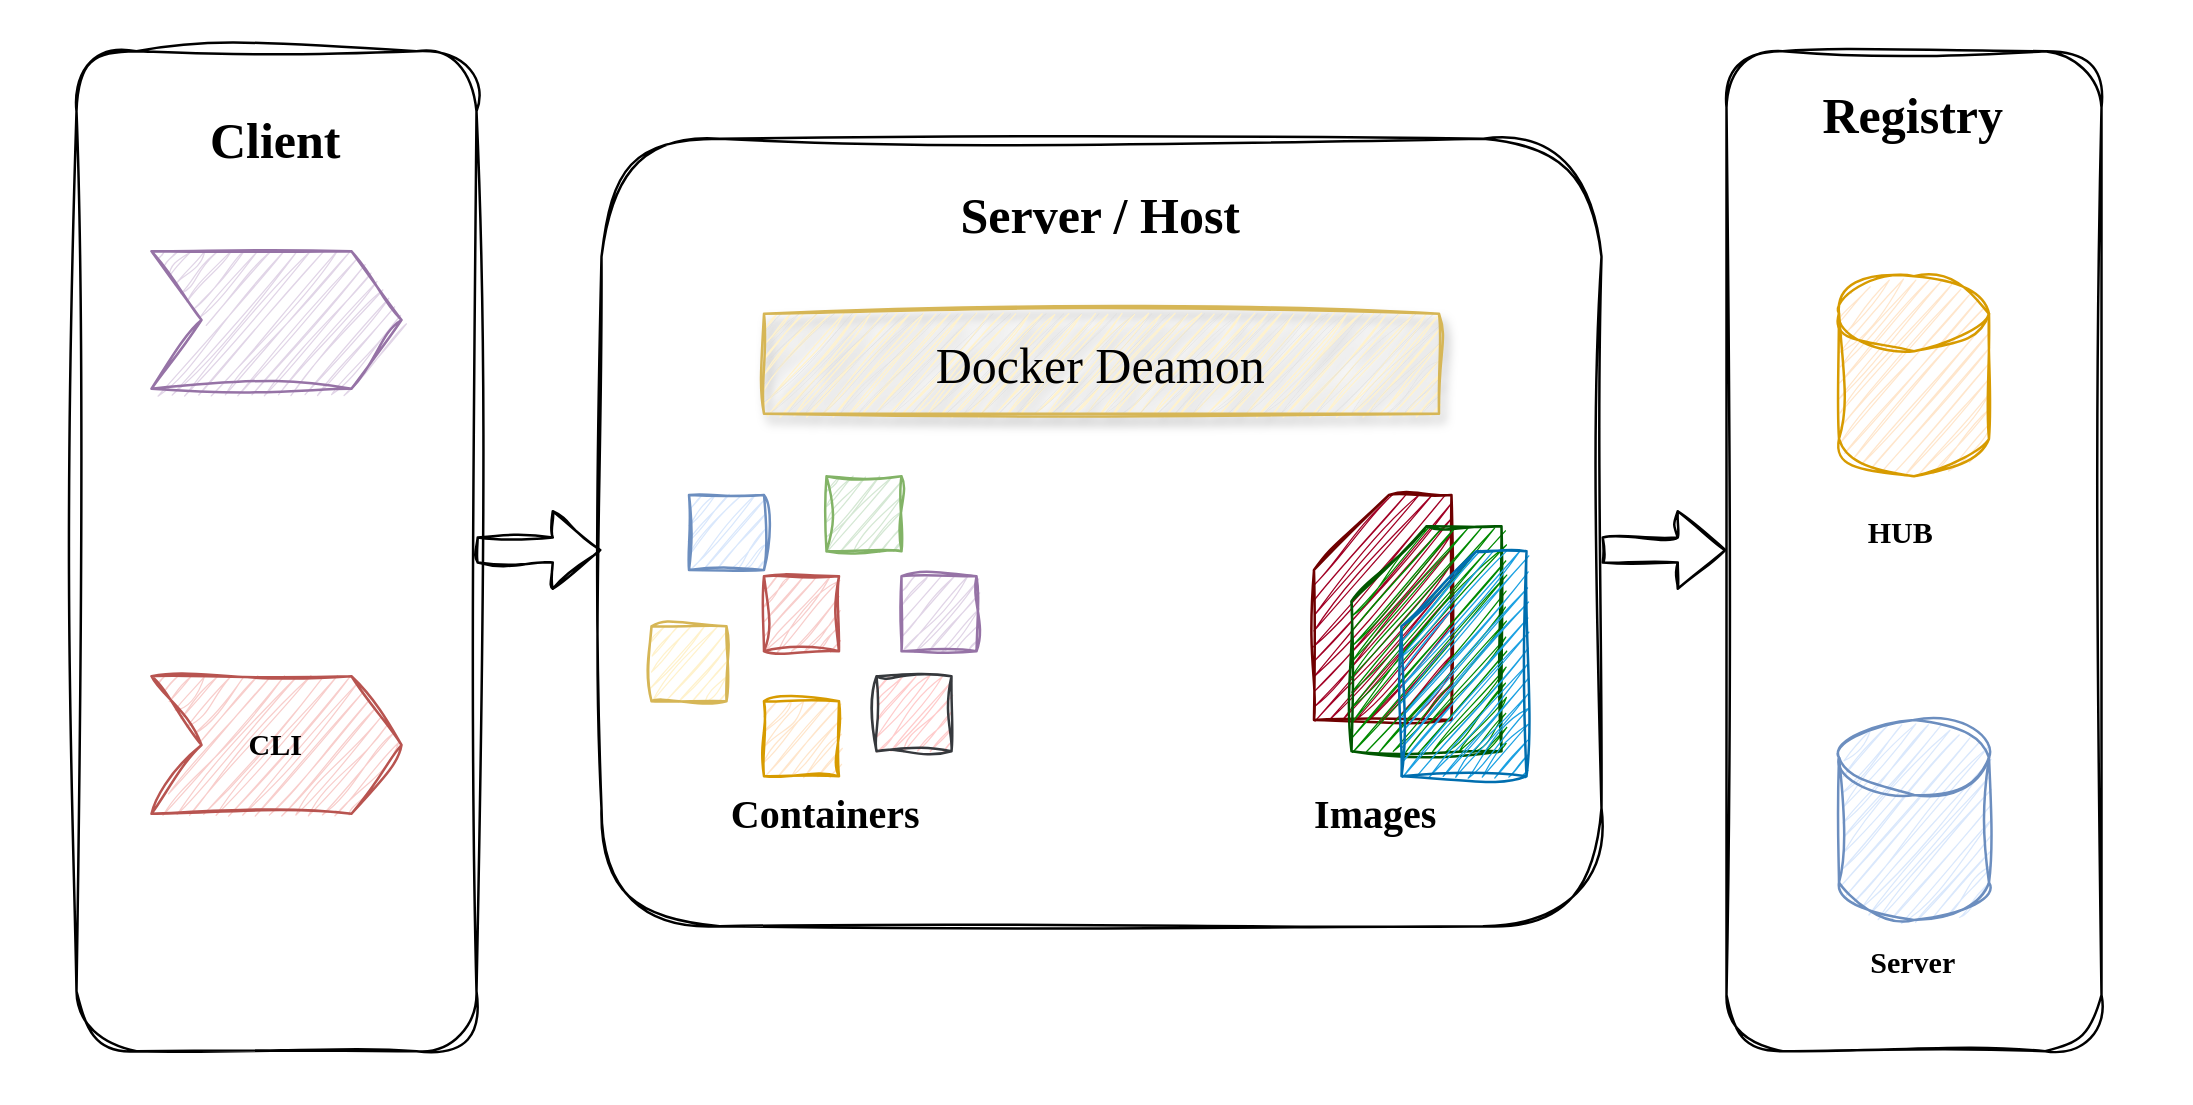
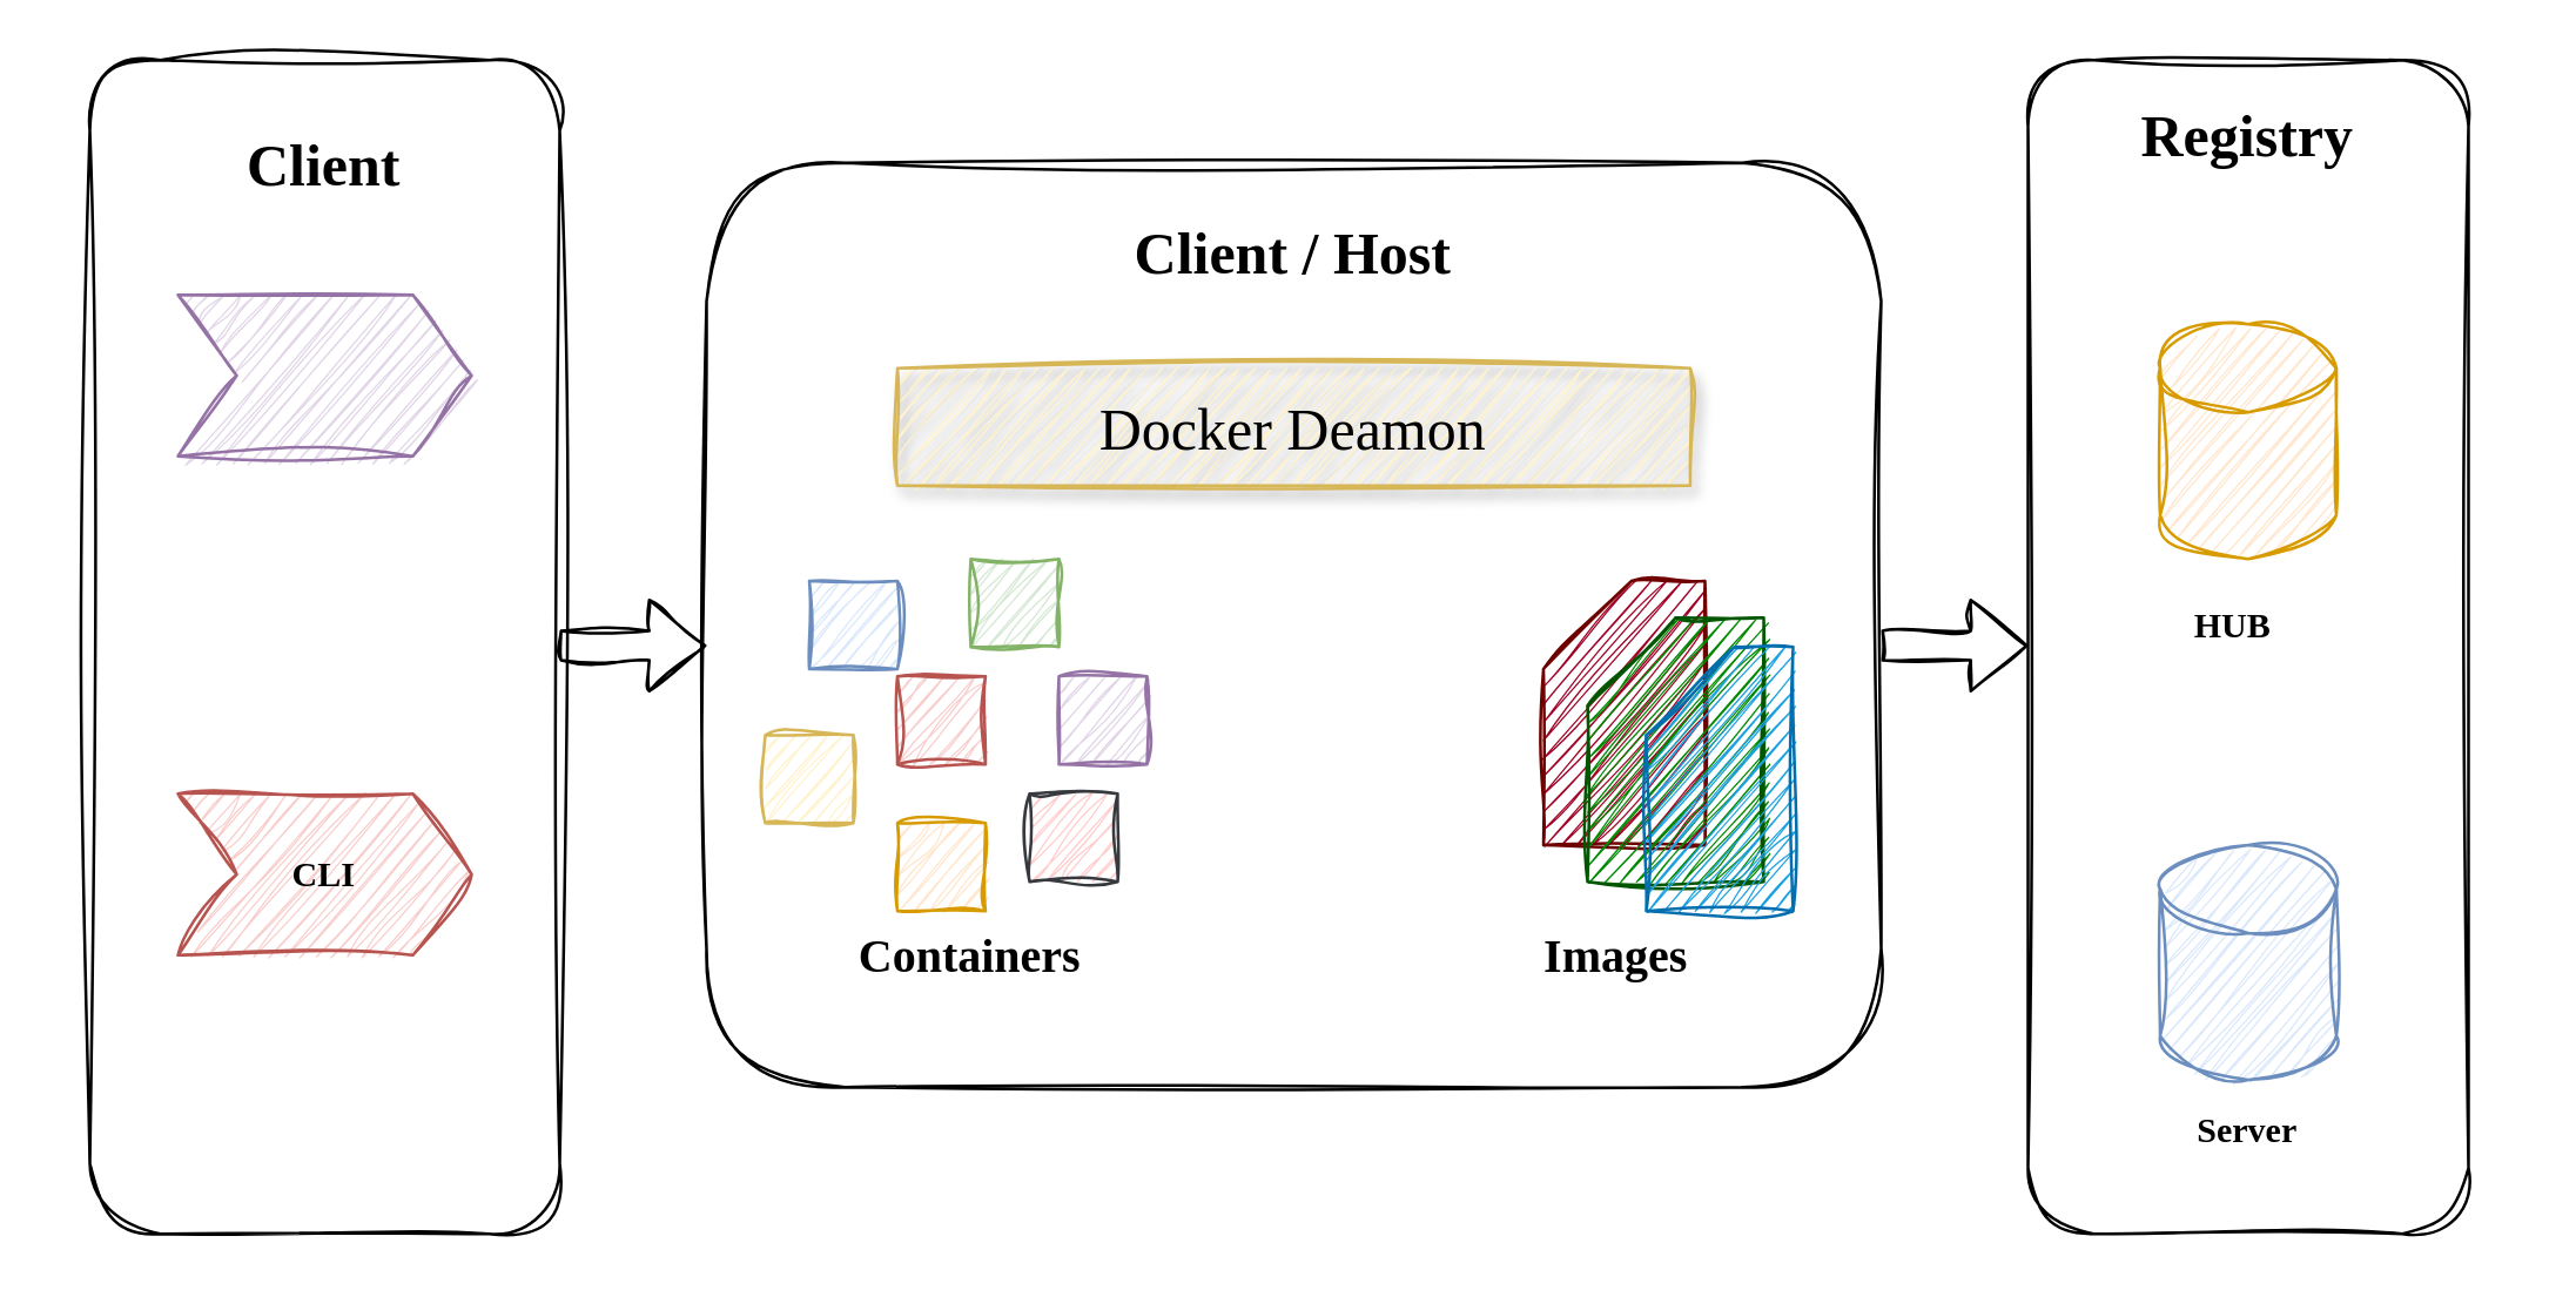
- <mxCell id="11" value="&lt;b&gt;&lt;font style=&quot;font-size: 20px;&quot;&gt;Server / Host&lt;/font&gt;&lt;/b&gt;" style="text;html=1;align=center;verticalAlign=middle;whiteSpace=wrap;rounded=0;fontFamily=Architects Daughter;fontSource=https%3A%2F%2Ffonts.googleapis.com%2Fcss%3Ffamily%3DArchitects%2BDaughter;" vertex="1" parent="1"><mxGeometry x="350" y="70" width="180" height="30" as="geometry" /></mxCell>
+ <mxCell id="11" value="&lt;b&gt;&lt;font style=&quot;font-size: 20px;&quot;&gt;Client / Host&lt;/font&gt;&lt;/b&gt;" style="text;html=1;align=center;verticalAlign=middle;whiteSpace=wrap;rounded=0;fontFamily=Architects Daughter;fontSource=https%3A%2F%2Ffonts.googleapis.com%2Fcss%3Ffamily%3DArchitects%2BDaughter;" vertex="1" parent="1"><mxGeometry x="350" y="70" width="180" height="30" as="geometry" /></mxCell>
